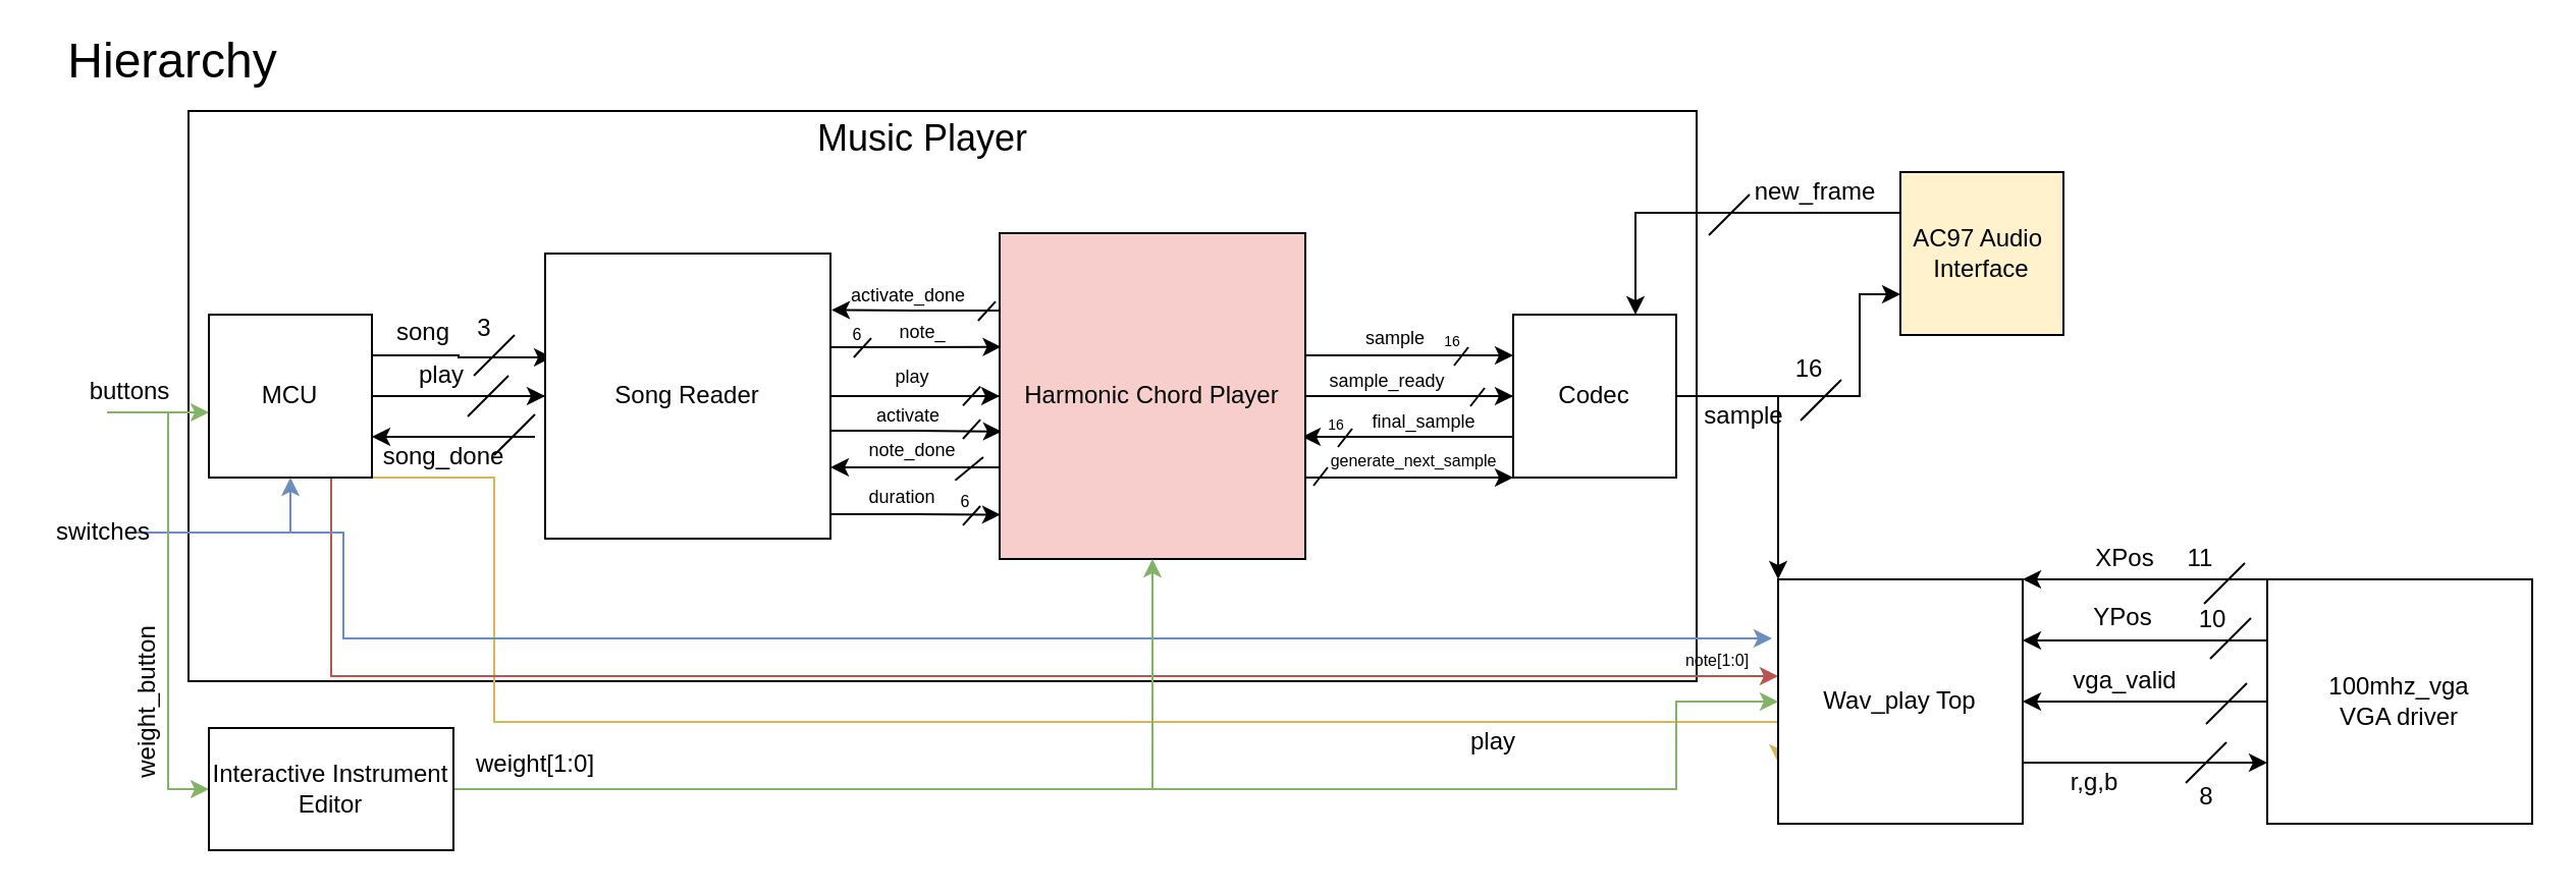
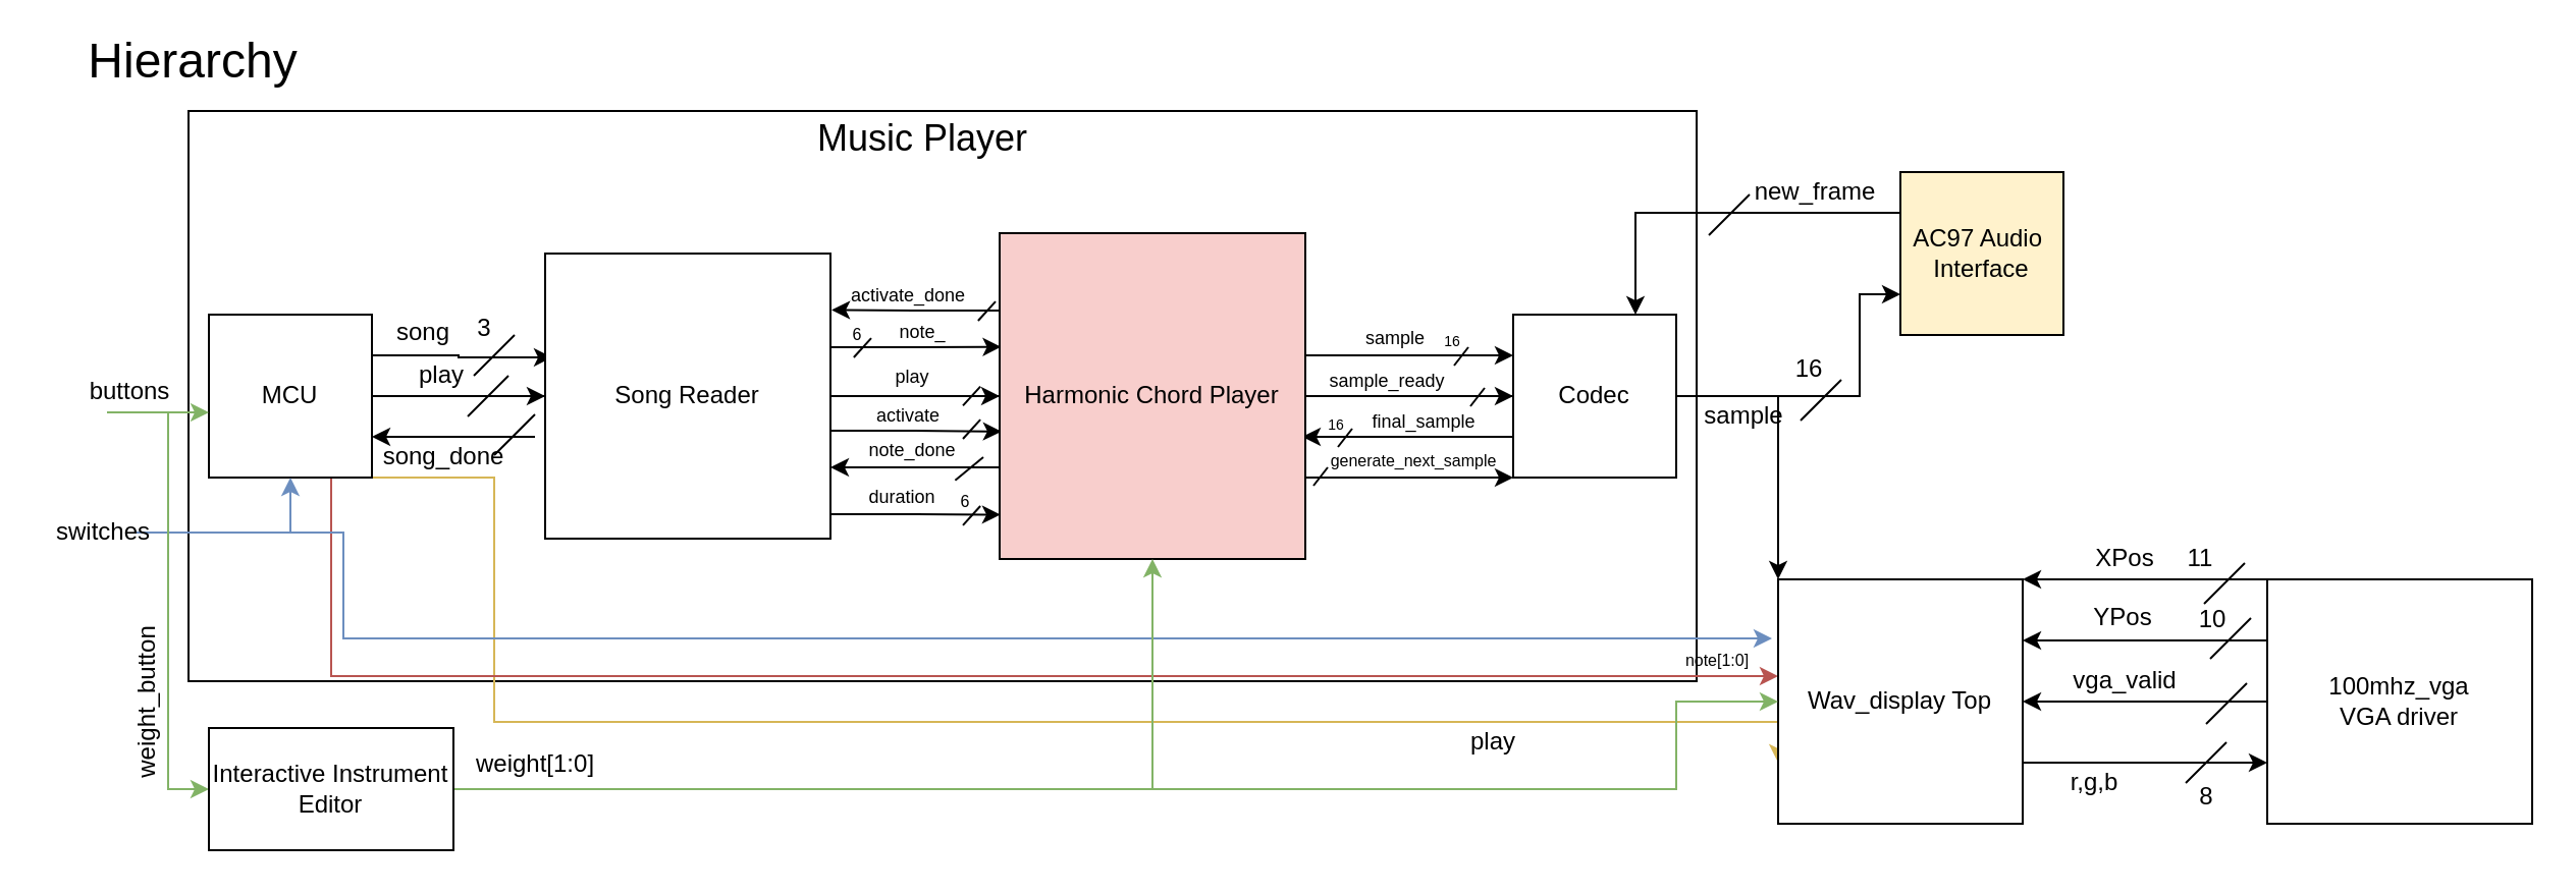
- <mxCell id="4" value="&lt;font style=&quot;font-size: 24px&quot;&gt;Hierarchy&lt;/font&gt;" style="text;html=1;align=center;verticalAlign=middle;resizable=0;points=[];autosize=1;" parent="1" vertex="1"><mxGeometry x="24" y="20" width="120" height="20" as="geometry" /></mxCell>
+ <mxCell id="4" value="&lt;font style=&quot;font-size: 24px&quot;&gt;Hierarchy&lt;/font&gt;" style="text;html=1;align=center;verticalAlign=middle;resizable=0;points=[];autosize=1;" parent="1" vertex="1"><mxGeometry x="34" y="20" width="120" height="20" as="geometry" /></mxCell>
- <mxCell id="25" value="Wav_play Top" style="whiteSpace=wrap;html=1;aspect=fixed;" parent="1" vertex="1"><mxGeometry x="872" y="284" width="120" height="120" as="geometry" /></mxCell>
+ <mxCell id="25" value="Wav_display Top" style="whiteSpace=wrap;html=1;aspect=fixed;" parent="1" vertex="1"><mxGeometry x="872" y="284" width="120" height="120" as="geometry" /></mxCell>
